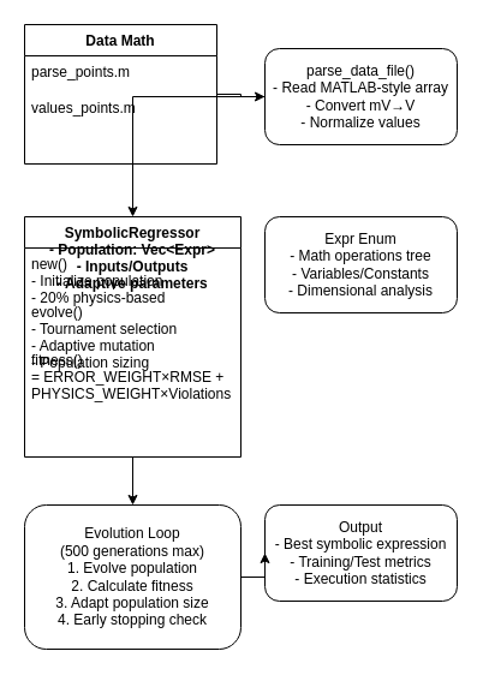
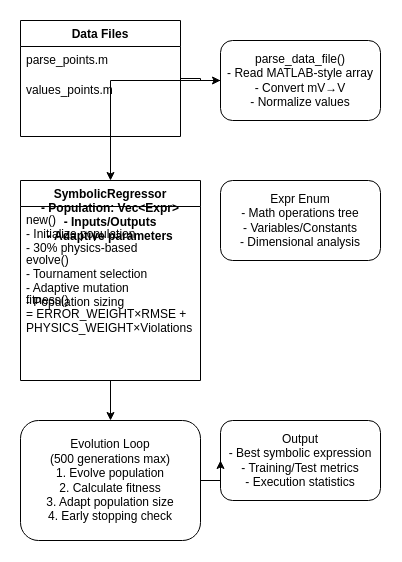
- <mxCell id="2" value="Data Math" style="swimlane;fontStyle=1;align=center;verticalAlign=top;childLayout=stackLayout;horizontal=1;startSize=26;horizontalStack=0;resizeParent=1;resizeParentMax=0;collapsible=1;" vertex="1" parent="1"><mxGeometry x="20" y="20" width="160" height="116" as="geometry" /></mxCell>
+ <mxCell id="2" value="Data Files" style="swimlane;fontStyle=1;align=center;verticalAlign=top;childLayout=stackLayout;horizontal=1;startSize=26;horizontalStack=0;resizeParent=1;resizeParentMax=0;collapsible=1;" vertex="1" parent="1"><mxGeometry x="20" y="20" width="160" height="116" as="geometry" /></mxCell>
- <mxCell id="8" value="new()&#10;- Initialize population&#10;- 20% physics-based" style="text;strokeColor=none;fillColor=none;align=left;verticalAlign=top;spacingLeft=4;spacingRight=4;rotatable=0;part=1;" vertex="1" parent="7"><mxGeometry y="26" width="180" height="40" as="geometry" /></mxCell>
+ <mxCell id="8" value="new()&#10;- Initialize population&#10;- 30% physics-based" style="text;strokeColor=none;fillColor=none;align=left;verticalAlign=top;spacingLeft=4;spacingRight=4;rotatable=0;part=1;" vertex="1" parent="7"><mxGeometry y="26" width="180" height="40" as="geometry" /></mxCell>
